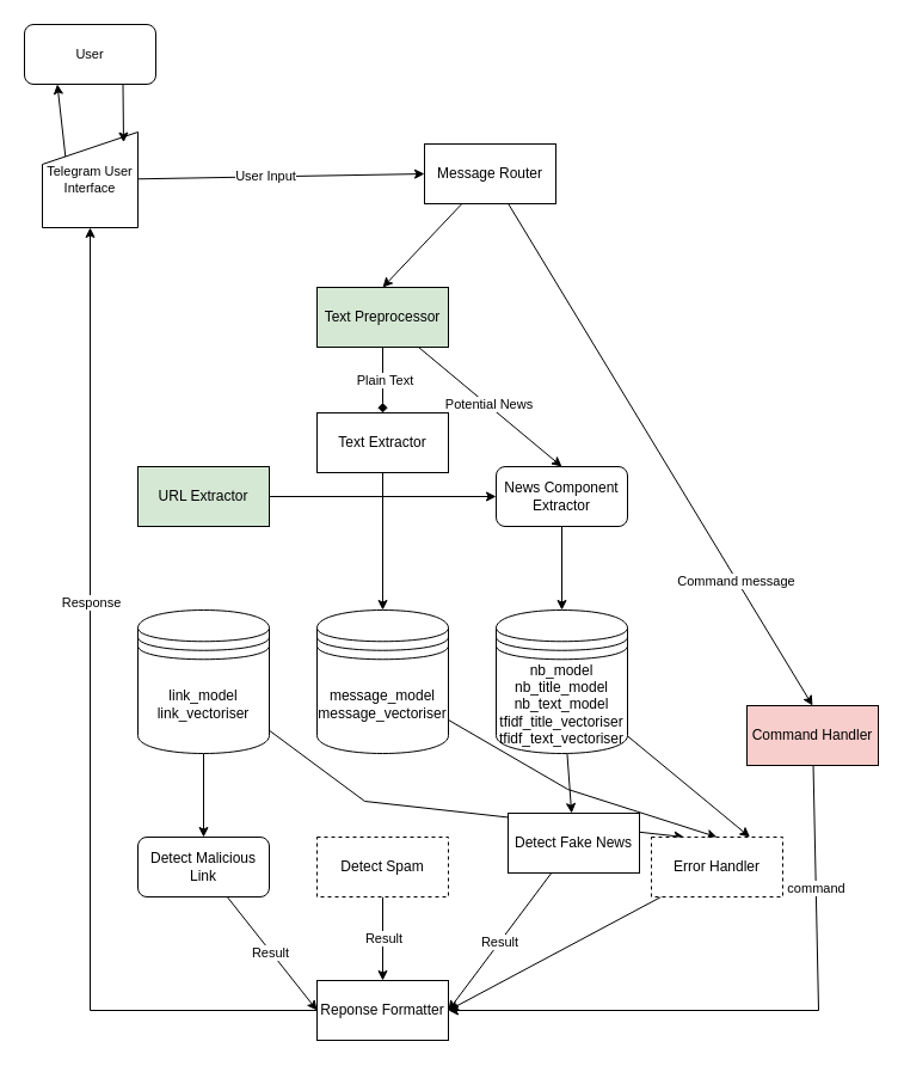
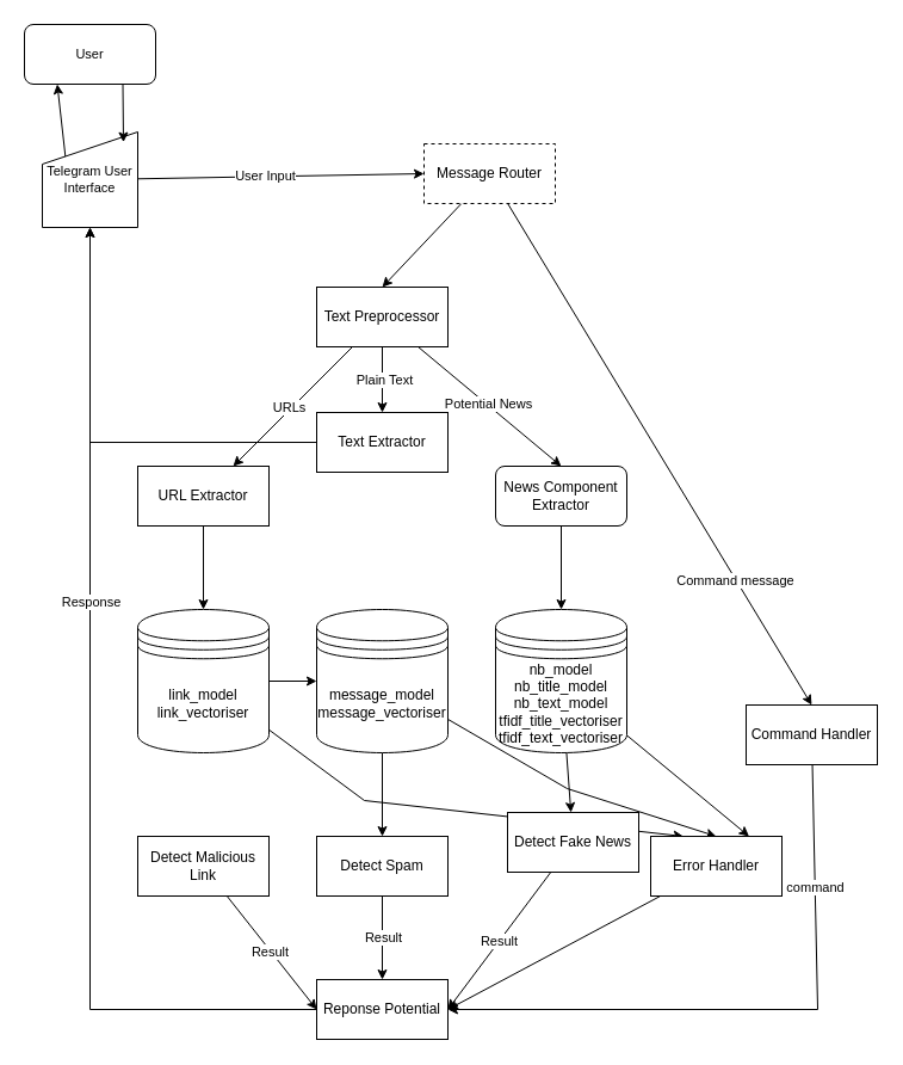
- <mxCell id="5" value="Message Router" style="html=1;whiteSpace=wrap;" vertex="1" parent="1"><mxGeometry x="355" y="120" width="110" height="50" as="geometry" /></mxCell>
+ <mxCell id="5" value="Message Router" style="html=1;whiteSpace=wrap;dashed=1;" vertex="1" parent="1"><mxGeometry x="355" y="120" width="110" height="50" as="geometry" /></mxCell>
- <mxCell id="12" value="Text Preprocessor" style="html=1;whiteSpace=wrap;fillColor=#d5e8d4;" vertex="1" parent="1"><mxGeometry x="265" y="240" width="110" height="50" as="geometry" /></mxCell>
+ <mxCell id="12" value="Text Preprocessor" style="html=1;whiteSpace=wrap;" vertex="1" parent="1"><mxGeometry x="265" y="240" width="110" height="50" as="geometry" /></mxCell>
- <mxCell id="6" value="" style="edgeStyle=orthogonalEdgeStyle;rounded=0;orthogonalLoop=1;jettySize=auto;html=1;endArrow=diamond;" edge="1" parent="1" source="12" target="19"><mxGeometry relative="1" as="geometry" /></mxCell>
+ <mxCell id="6" value="" style="edgeStyle=orthogonalEdgeStyle;rounded=0;orthogonalLoop=1;jettySize=auto;html=1;" edge="1" parent="1" source="12" target="19"><mxGeometry relative="1" as="geometry" /></mxCell>
+ <mxCell id="8" style="rounded=0;orthogonalLoop=1;jettySize=auto;html=1;" edge="1" parent="1" source="12" target="17"><mxGeometry relative="1" as="geometry" /></mxCell>
+ <mxCell id="9" value="URLs" style="edgeLabel;html=1;align=center;verticalAlign=middle;resizable=0;points=[];fontFamily=Helvetica;fontSize=11;fontColor=default;labelBackgroundColor=default;" vertex="1" connectable="0" parent="8"><mxGeometry x="0.029" y="-2" relative="1" as="geometry"><mxPoint as="offset" /></mxGeometry></mxCell>
- <mxCell id="17" value="URL Extractor" style="html=1;whiteSpace=wrap;fillColor=#d5e8d4;" vertex="1" parent="1"><mxGeometry x="115" y="390" width="110" height="50" as="geometry" /></mxCell>
+ <mxCell id="17" value="URL Extractor" style="html=1;whiteSpace=wrap;" vertex="1" parent="1"><mxGeometry x="115" y="390" width="110" height="50" as="geometry" /></mxCell>
- <mxCell id="16" value="" style="edgeStyle=orthogonalEdgeStyle;rounded=0;orthogonalLoop=1;jettySize=auto;html=1;" edge="1" parent="1" source="17" target="21"><mxGeometry relative="1" as="geometry" /></mxCell>
+ <mxCell id="16" value="" style="edgeStyle=orthogonalEdgeStyle;rounded=0;orthogonalLoop=1;jettySize=auto;html=1;" edge="1" parent="1" source="17" target="24"><mxGeometry relative="1" as="geometry" /></mxCell>
- <mxCell id="18" style="edgeStyle=orthogonalEdgeStyle;rounded=0;orthogonalLoop=1;jettySize=auto;html=1;" edge="1" parent="1" source="19" target="36"><mxGeometry relative="1" as="geometry" /></mxCell>
+ <mxCell id="18" style="edgeStyle=orthogonalEdgeStyle;rounded=0;orthogonalLoop=1;jettySize=auto;html=1;" edge="1" parent="1" source="19" target="48"><mxGeometry relative="1" as="geometry" /></mxCell>
- <mxCell id="15" value="Command Handler" style="html=1;whiteSpace=wrap;fillColor=#f8cecc;" vertex="1" parent="1"><mxGeometry x="625" y="590" width="110" height="50" as="geometry" /></mxCell>
+ <mxCell id="15" value="Command Handler" style="html=1;whiteSpace=wrap;" vertex="1" parent="1"><mxGeometry x="625" y="590" width="110" height="50" as="geometry" /></mxCell>
- <mxCell id="22" value="" style="edgeStyle=orthogonalEdgeStyle;rounded=0;orthogonalLoop=1;jettySize=auto;html=1;" edge="1" parent="1" source="24" target="27"><mxGeometry relative="1" as="geometry" /></mxCell>
+ <mxCell id="22" value="" style="edgeStyle=orthogonalEdgeStyle;rounded=0;orthogonalLoop=1;jettySize=auto;html=1;" edge="1" parent="1" source="24" target="36"><mxGeometry relative="1" as="geometry" /></mxCell>
+ <mxCell id="34" value="" style="edgeStyle=orthogonalEdgeStyle;rounded=0;orthogonalLoop=1;jettySize=auto;html=1;" edge="1" parent="1" source="36" target="30"><mxGeometry relative="1" as="geometry" /></mxCell>
- <mxCell id="27" value="Detect Malicious Link" style="html=1;whiteSpace=wrap;rounded=1;" vertex="1" parent="1"><mxGeometry x="115" y="700" width="110" height="50" as="geometry" /></mxCell>
+ <mxCell id="27" value="Detect Malicious Link" style="html=1;whiteSpace=wrap;" vertex="1" parent="1"><mxGeometry x="115" y="700" width="110" height="50" as="geometry" /></mxCell>
- <mxCell id="30" value="Detect Spam" style="html=1;whiteSpace=wrap;dashed=1;" vertex="1" parent="1"><mxGeometry x="265" y="700" width="110" height="50" as="geometry" /></mxCell>
+ <mxCell id="30" value="Detect Spam" style="html=1;whiteSpace=wrap;" vertex="1" parent="1"><mxGeometry x="265" y="700" width="110" height="50" as="geometry" /></mxCell>
- <mxCell id="44" value="Error Handler" style="html=1;whiteSpace=wrap;dashed=1;" vertex="1" parent="1"><mxGeometry x="545" y="700" width="110" height="50" as="geometry" /></mxCell>
+ <mxCell id="44" value="Error Handler" style="html=1;whiteSpace=wrap;" vertex="1" parent="1"><mxGeometry x="545" y="700" width="110" height="50" as="geometry" /></mxCell>
- <mxCell id="42" value="Reponse Formatter" style="html=1;whiteSpace=wrap;" vertex="1" parent="1"><mxGeometry x="265" y="820" width="110" height="50" as="geometry" /></mxCell>
+ <mxCell id="42" value="Reponse Potential" style="html=1;whiteSpace=wrap;" vertex="1" parent="1"><mxGeometry x="265" y="820" width="110" height="50" as="geometry" /></mxCell>
